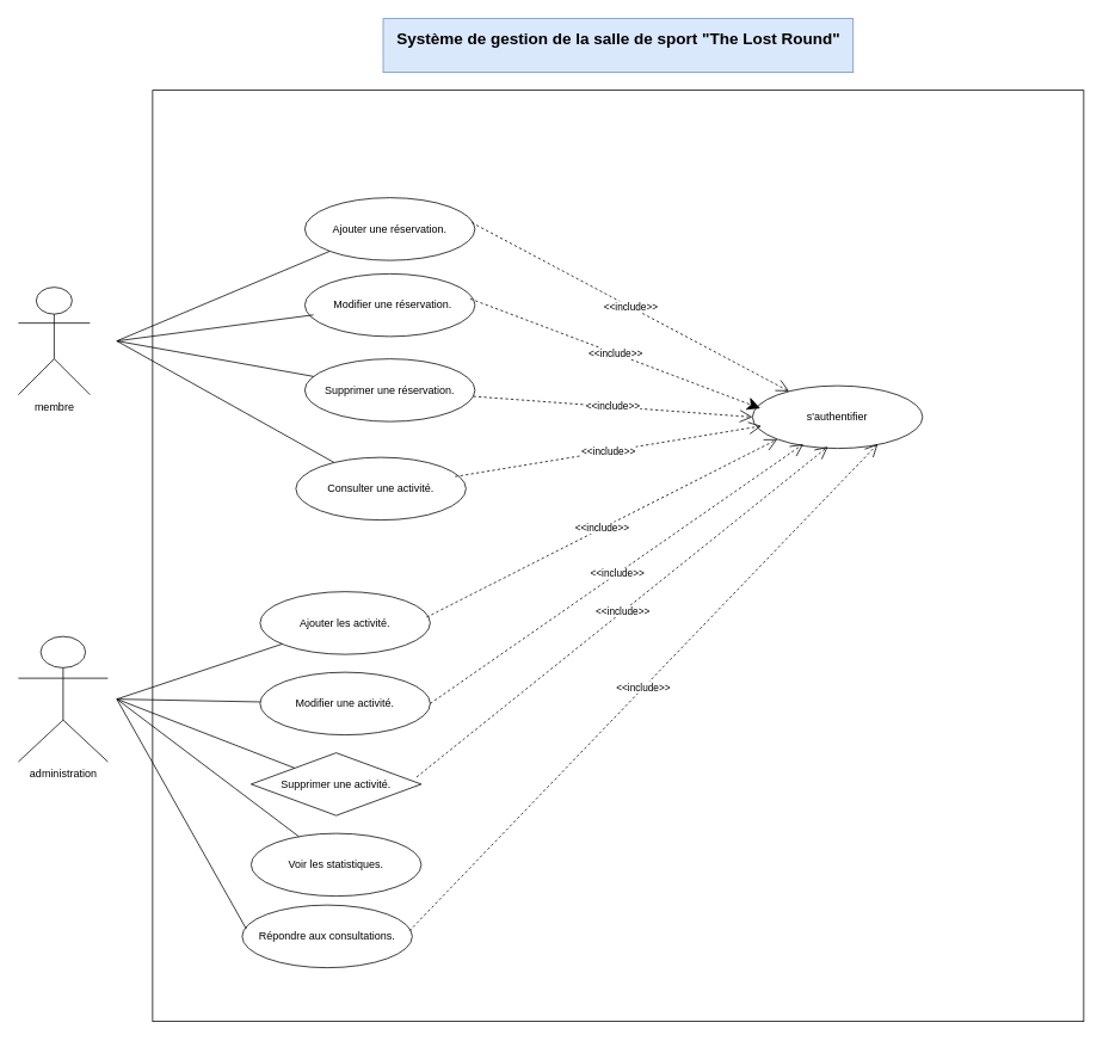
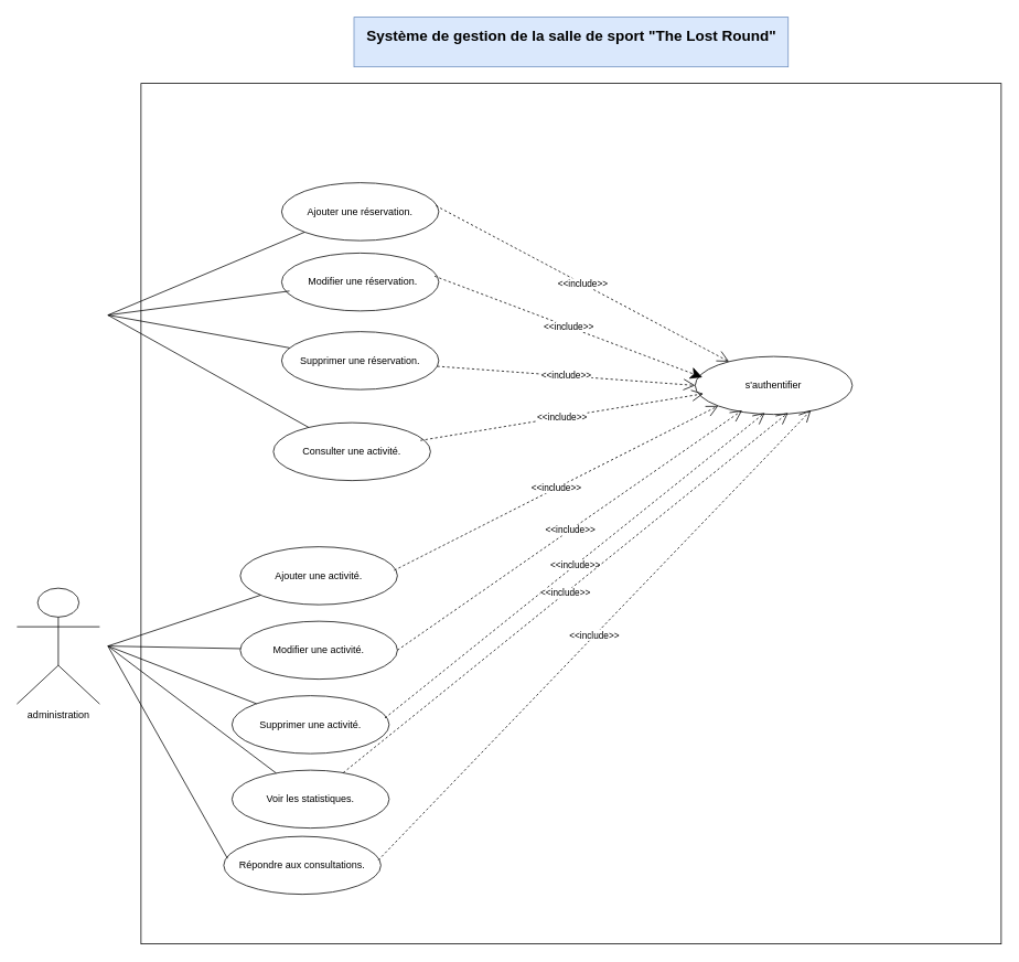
- <mxCell id="3" value="membre" style="shape=umlActor;verticalLabelPosition=bottom;verticalAlign=top;html=1;outlineConnect=0;" vertex="1" parent="1"><mxGeometry x="20" y="320" width="80" height="120" as="geometry" /></mxCell>
- <mxCell id="9" value="&lt;div&gt;&lt;br&gt;&lt;/div&gt;&lt;div&gt;Ajouter les activité.&lt;/div&gt;&lt;div&gt;&lt;br&gt;&lt;/div&gt;" style="ellipse;whiteSpace=wrap;html=1;" vertex="1" parent="1"><mxGeometry x="290" y="660" width="190" height="70" as="geometry" /></mxCell>
+ <mxCell id="9" value="&lt;div&gt;&lt;br&gt;&lt;/div&gt;&lt;div&gt;Ajouter une activité.&lt;/div&gt;&lt;div&gt;&lt;br&gt;&lt;/div&gt;" style="ellipse;whiteSpace=wrap;html=1;" vertex="1" parent="1"><mxGeometry x="290" y="660" width="190" height="70" as="geometry" /></mxCell>
+ <mxCell id="31" value="&amp;lt;&amp;lt;include&amp;gt;&amp;gt;" style="endArrow=open;endSize=12;dashed=1;html=1;rounded=0;entryX=0.591;entryY=0.973;entryDx=0;entryDy=0;entryPerimeter=0;" edge="1" parent="1" source="12" target="13"><mxGeometry width="160" relative="1" as="geometry"><mxPoint x="475" y="877" as="sourcePoint" /><mxPoint x="934" y="508" as="targetPoint" /></mxGeometry></mxCell>
- <mxCell id="11" value="&lt;div&gt;&lt;br&gt;&lt;/div&gt;&lt;div&gt;Supprimer une activité.&lt;/div&gt;&lt;div&gt;&lt;br&gt;&lt;/div&gt;" style="rhombus;whiteSpace=wrap;html=1;" vertex="1" parent="1"><mxGeometry x="280" y="840" width="190" height="70" as="geometry" /></mxCell>
+ <mxCell id="11" value="&lt;div&gt;&lt;br&gt;&lt;/div&gt;&lt;div&gt;Supprimer une activité.&lt;/div&gt;&lt;div&gt;&lt;br&gt;&lt;/div&gt;" style="ellipse;whiteSpace=wrap;html=1;" vertex="1" parent="1"><mxGeometry x="280" y="840" width="190" height="70" as="geometry" /></mxCell>
